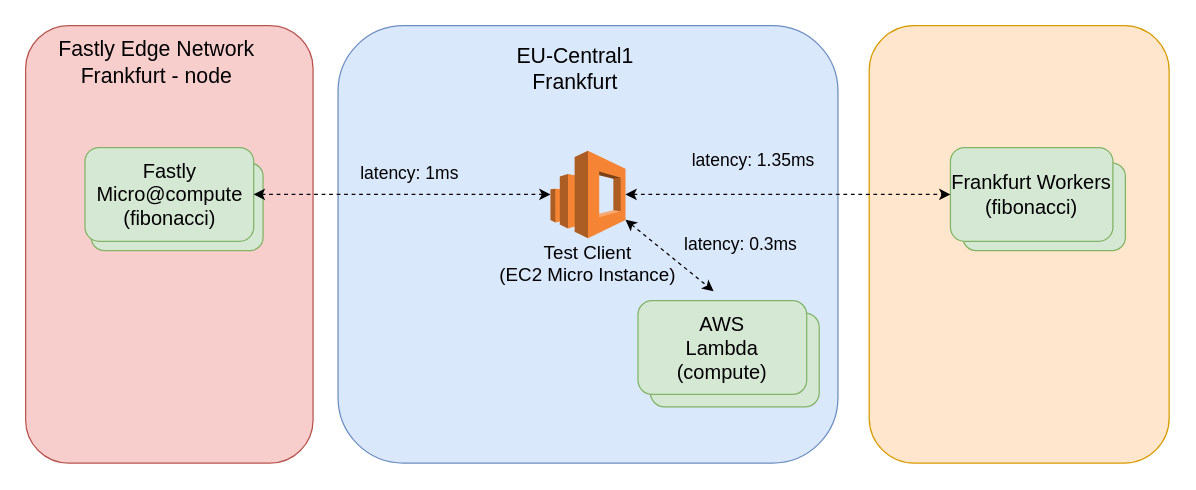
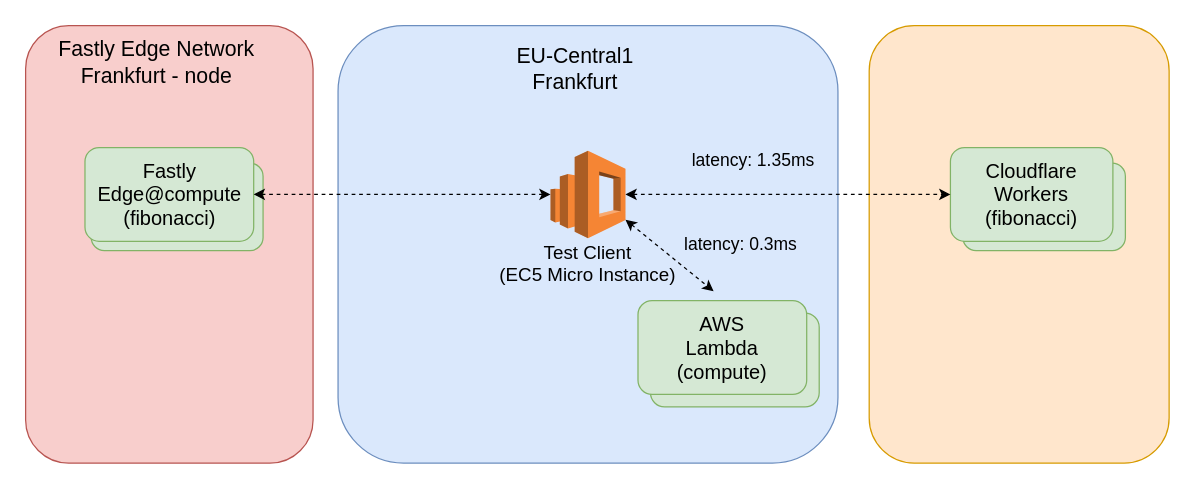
- <mxCell id="17" value="&lt;font style=&quot;font-size: 14px;&quot;&gt;latency: 1ms&lt;/font&gt;" style="text;html=1;strokeColor=none;fillColor=none;align=center;verticalAlign=middle;whiteSpace=wrap;rounded=0;" vertex="1" parent="1"><mxGeometry x="270" y="117.5" width="115" height="40" as="geometry" /></mxCell>
- <mxCell id="13" value="&lt;font style=&quot;font-size: 16px;&quot;&gt;Fastly Micro@compute&lt;br&gt;(fibonacci)&lt;/font&gt;" style="rounded=1;whiteSpace=wrap;html=1;fillColor=#d5e8d4;strokeColor=#82b366;" parent="1" vertex="1"><mxGeometry x="67.5" y="117.5" width="135" height="75" as="geometry" /></mxCell>
+ <mxCell id="13" value="&lt;font style=&quot;font-size: 16px;&quot;&gt;Fastly Edge@compute&lt;br&gt;(fibonacci)&lt;/font&gt;" style="rounded=1;whiteSpace=wrap;html=1;fillColor=#d5e8d4;strokeColor=#82b366;" parent="1" vertex="1"><mxGeometry x="67.5" y="117.5" width="135" height="75" as="geometry" /></mxCell>
- <mxCell id="14" value="&lt;font style=&quot;font-size: 16px;&quot;&gt;Frankfurt Workers&lt;br&gt;(fibonacci)&lt;/font&gt;" style="rounded=1;whiteSpace=wrap;html=1;fillColor=#d5e8d4;strokeColor=#82b366;" parent="1" vertex="1"><mxGeometry x="760" y="117.5" width="130" height="75" as="geometry" /></mxCell>
+ <mxCell id="14" value="&lt;font style=&quot;font-size: 16px;&quot;&gt;Cloudflare Workers&lt;br&gt;(fibonacci)&lt;/font&gt;" style="rounded=1;whiteSpace=wrap;html=1;fillColor=#d5e8d4;strokeColor=#82b366;" parent="1" vertex="1"><mxGeometry x="760" y="117.5" width="130" height="75" as="geometry" /></mxCell>
- <mxCell id="9" value="&lt;font style=&quot;font-size: 15px;&quot;&gt;Test Client &lt;br&gt;(EC2 Micro Instance)&lt;/font&gt;" style="text;html=1;strokeColor=none;fillColor=none;align=center;verticalAlign=middle;whiteSpace=wrap;rounded=0;" parent="1" vertex="1"><mxGeometry x="395" y="190" width="150" height="40" as="geometry" /></mxCell>
+ <mxCell id="9" value="&lt;font style=&quot;font-size: 15px;&quot;&gt;Test Client &lt;br&gt;(EC5 Micro Instance)&lt;/font&gt;" style="text;html=1;strokeColor=none;fillColor=none;align=center;verticalAlign=middle;whiteSpace=wrap;rounded=0;" parent="1" vertex="1"><mxGeometry x="395" y="190" width="150" height="40" as="geometry" /></mxCell>
